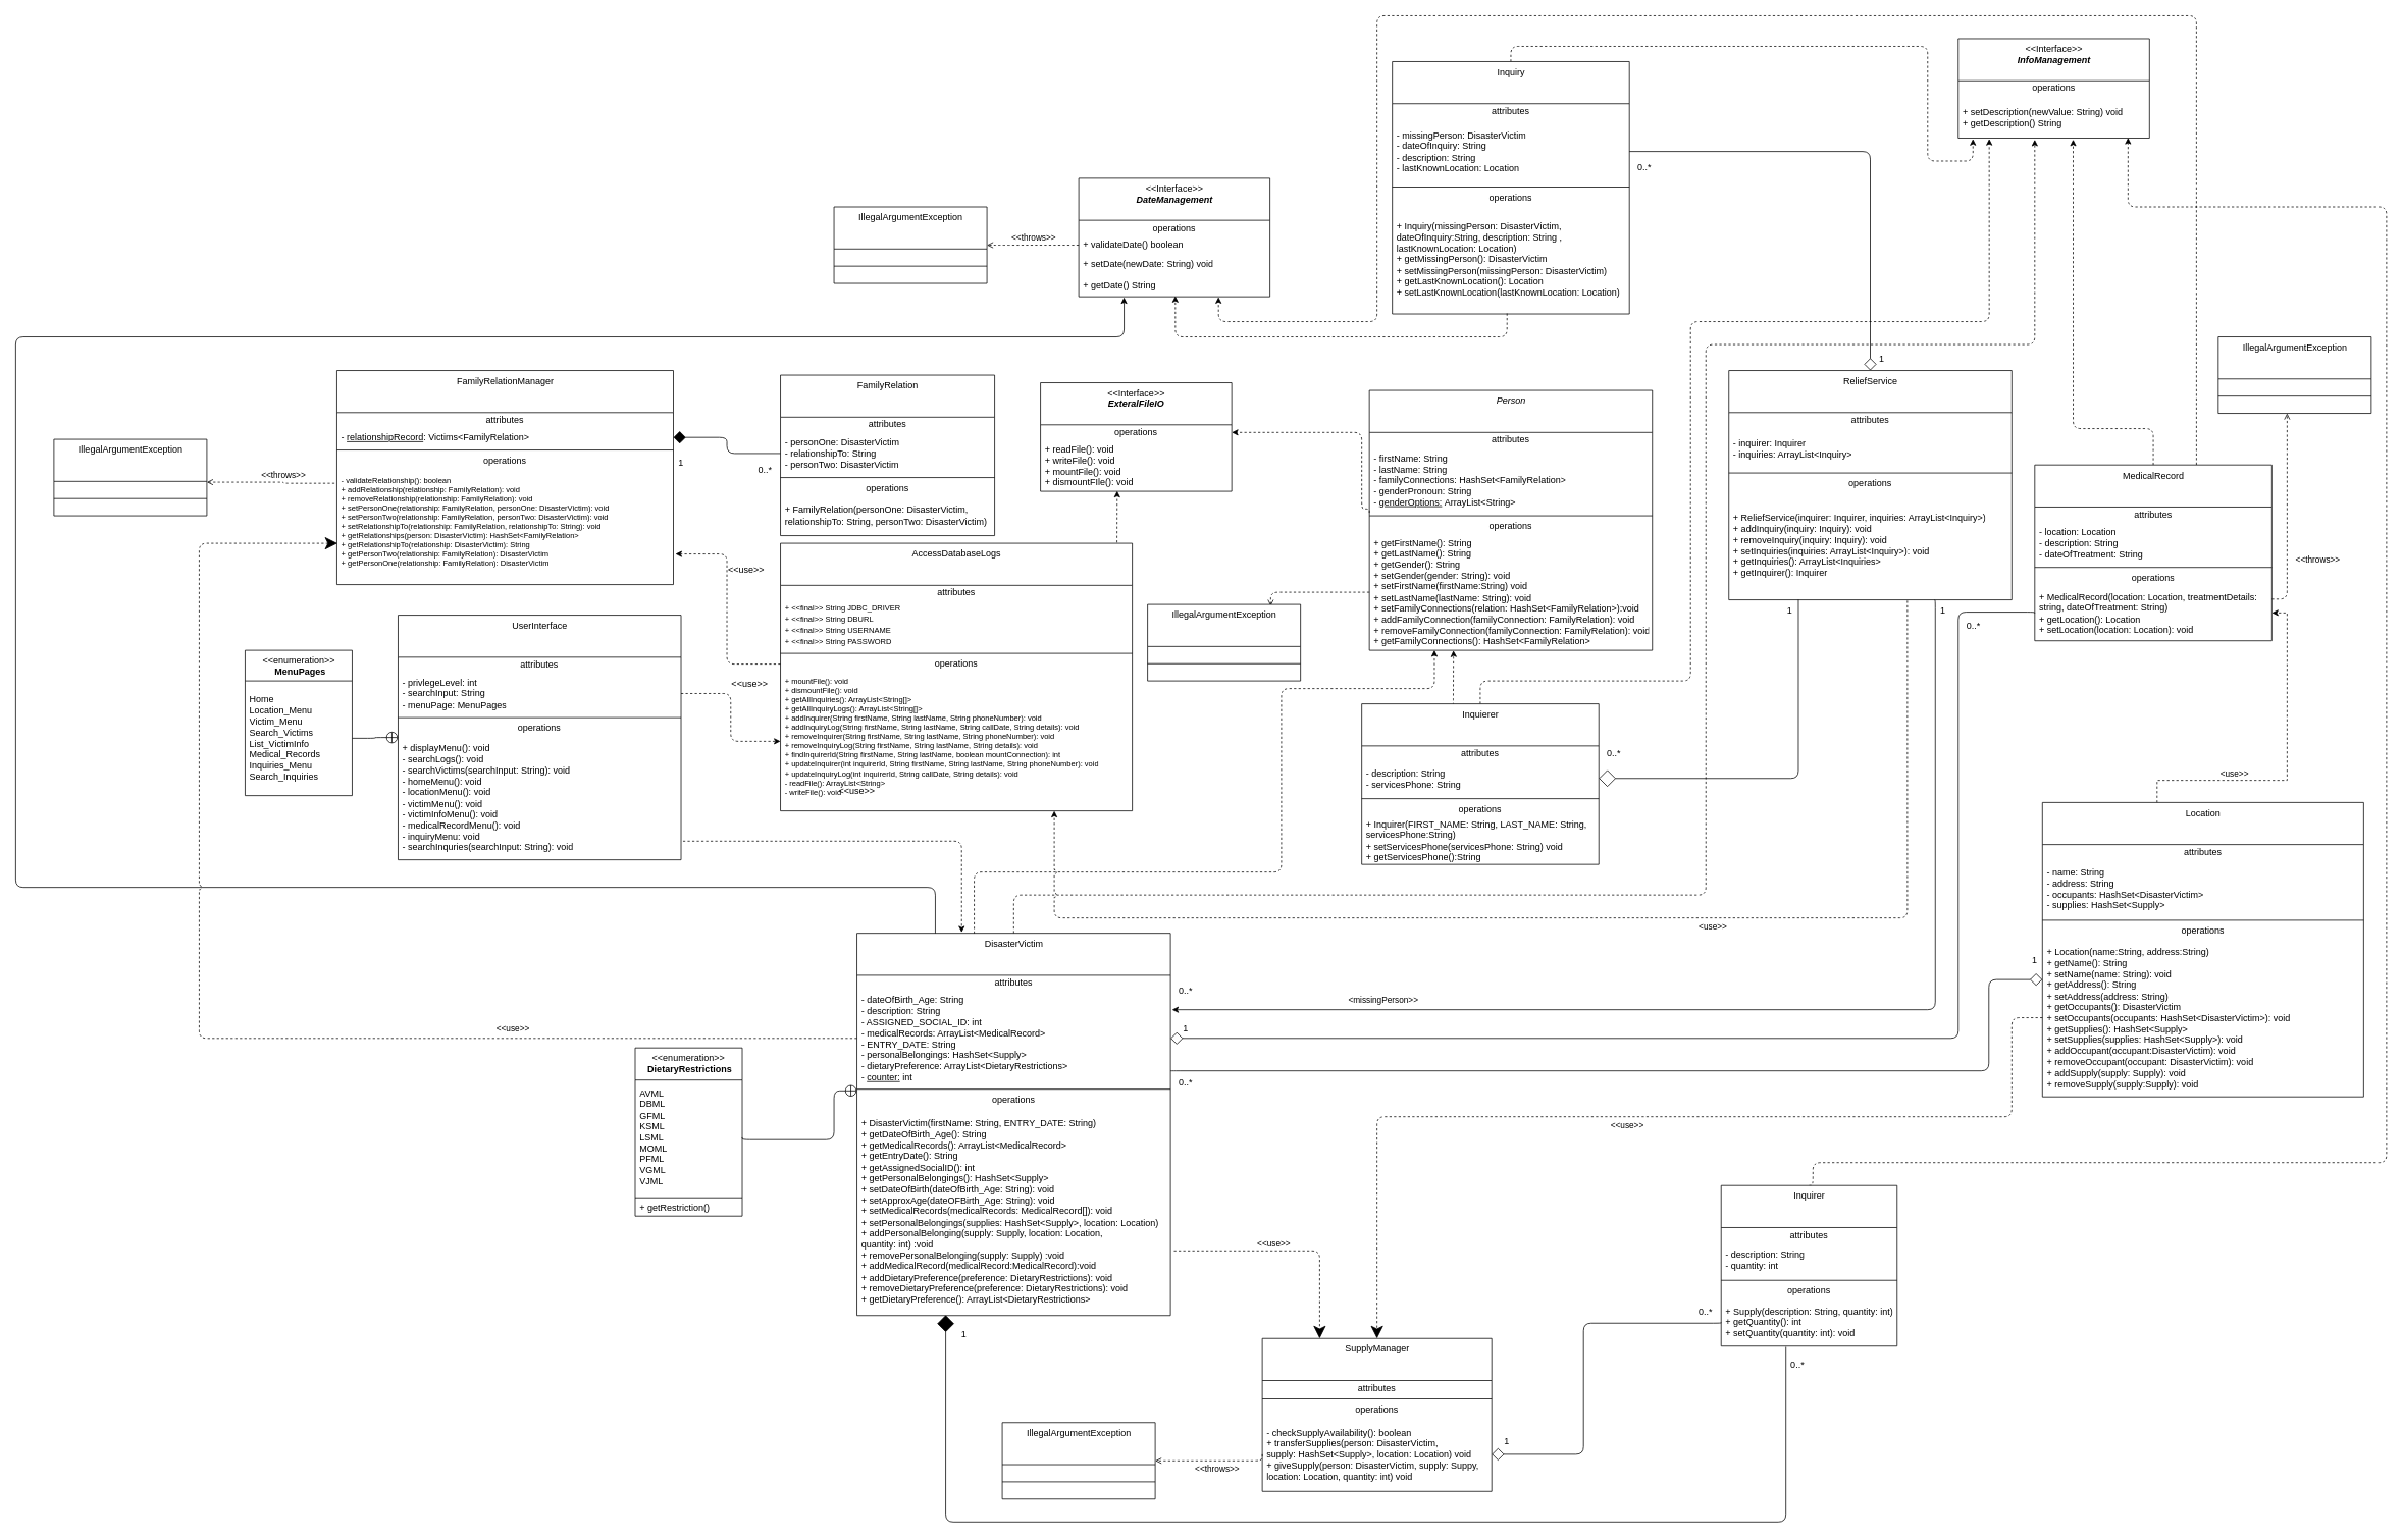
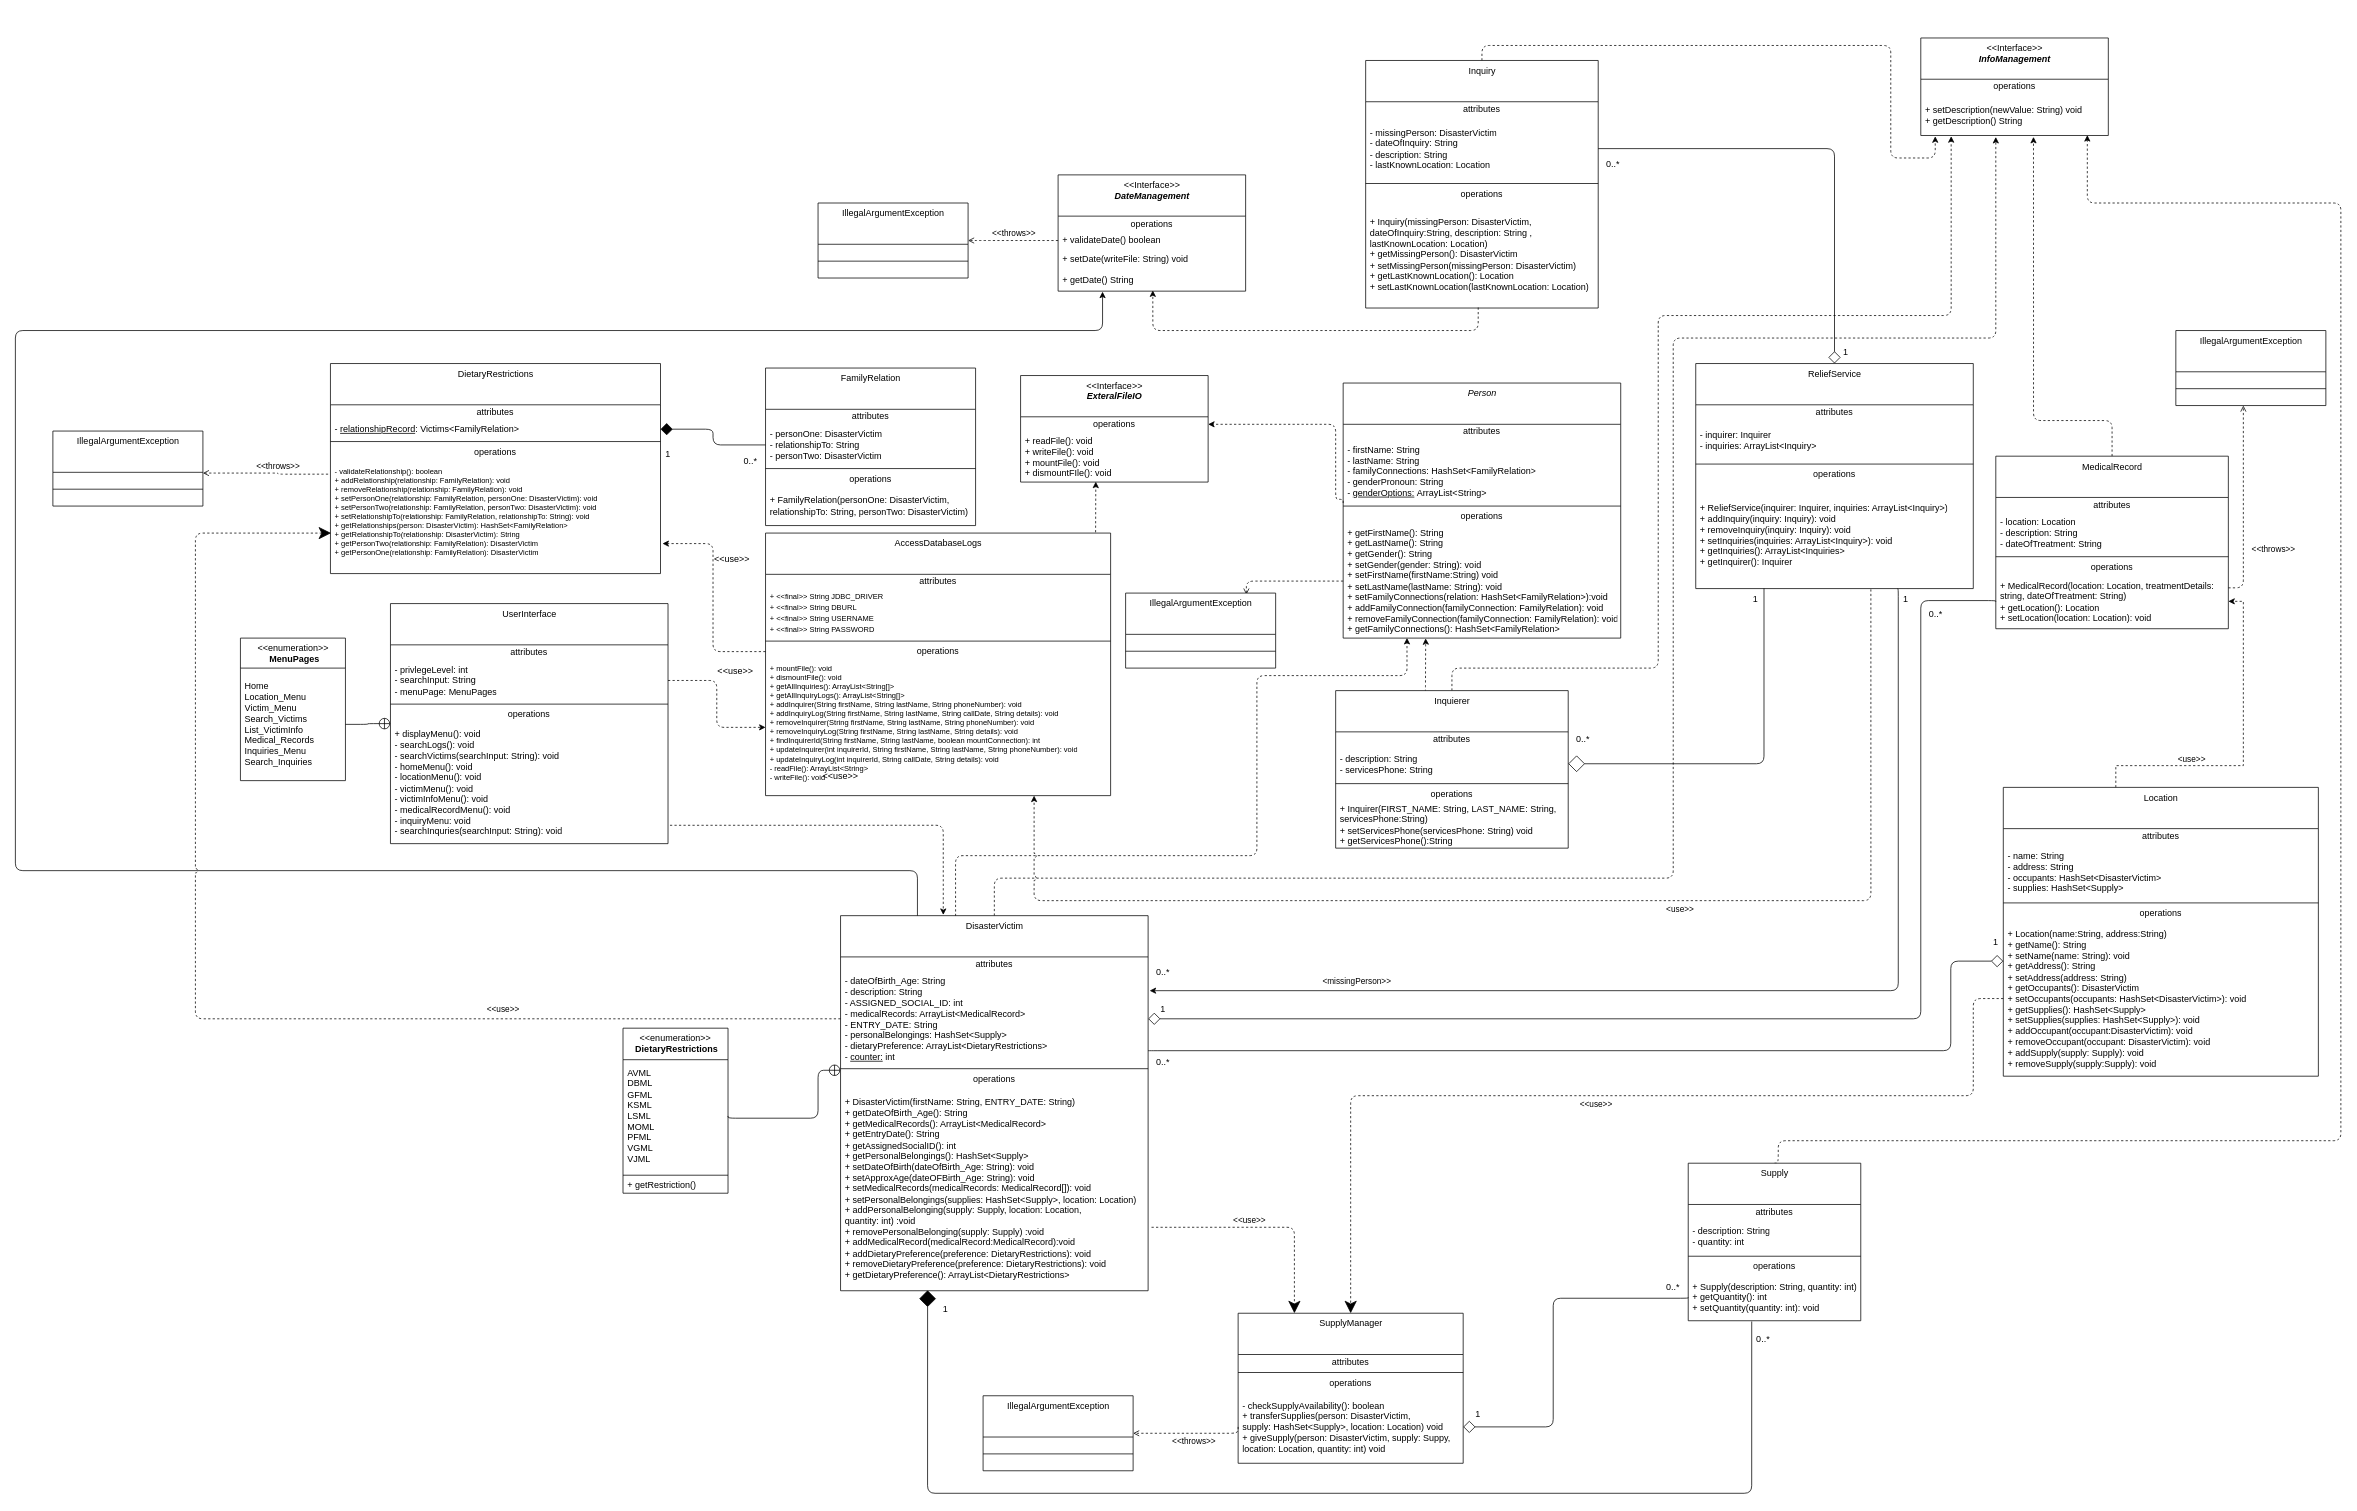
- <mxCell id="23" style="edgeStyle=orthogonalEdgeStyle;rounded=1;html=1;entryX=0.731;entryY=1.014;entryDx=0;entryDy=0;entryPerimeter=0;dashed=1;fillColor=#60a917;strokeColor=#000000;exitX=0.682;exitY=-0.001;exitDx=0;exitDy=0;exitPerimeter=0;" parent="1" source="24" target="91" edge="1"><mxGeometry relative="1" as="geometry"><mxPoint x="2990" y="560" as="sourcePoint" /><Array as="points"><mxPoint x="2871" y="20" /><mxPoint x="1800" y="20" /><mxPoint x="1800" y="420" /><mxPoint x="1593" y="420" /></Array></mxGeometry></mxCell>
- <mxCell id="90" value="+ setDate(newDate: String) void" style="text;html=1;strokeColor=none;fillColor=none;align=left;verticalAlign=middle;spacingLeft=4;spacingRight=4;overflow=hidden;rotatable=0;points=[[0,0.5],[1,0.5]];portConstraint=eastwest;fontSize=12;" parent="87" vertex="1"><mxGeometry y="100" width="250" height="25" as="geometry" /></mxCell>
+ <mxCell id="90" value="+ setDate(writeFile: String) void" style="text;html=1;strokeColor=none;fillColor=none;align=left;verticalAlign=middle;spacingLeft=4;spacingRight=4;overflow=hidden;rotatable=0;points=[[0,0.5],[1,0.5]];portConstraint=eastwest;fontSize=12;" parent="87" vertex="1"><mxGeometry y="100" width="250" height="25" as="geometry" /></mxCell>
- <mxCell id="56" value="FamilyRelationManager" style="swimlane;fontStyle=0;align=center;verticalAlign=top;childLayout=stackLayout;horizontal=1;startSize=55;horizontalStack=0;resizeParent=1;resizeParentMax=0;resizeLast=0;collapsible=0;marginBottom=0;html=1;" parent="1" vertex="1"><mxGeometry x="440" y="484" width="440" height="280" as="geometry" /></mxCell>
+ <mxCell id="56" value="DietaryRestrictions" style="swimlane;fontStyle=0;align=center;verticalAlign=top;childLayout=stackLayout;horizontal=1;startSize=55;horizontalStack=0;resizeParent=1;resizeParentMax=0;resizeLast=0;collapsible=0;marginBottom=0;html=1;" parent="1" vertex="1"><mxGeometry x="440" y="484" width="440" height="280" as="geometry" /></mxCell>
- <mxCell id="16" value="Inquirer" style="swimlane;fontStyle=0;align=center;verticalAlign=top;childLayout=stackLayout;horizontal=1;startSize=55;horizontalStack=0;resizeParent=1;resizeParentMax=0;resizeLast=0;collapsible=0;marginBottom=0;html=1;" parent="1" vertex="1"><mxGeometry x="2250" y="1550" width="230" height="210" as="geometry" /></mxCell>
+ <mxCell id="16" value="Supply" style="swimlane;fontStyle=0;align=center;verticalAlign=top;childLayout=stackLayout;horizontal=1;startSize=55;horizontalStack=0;resizeParent=1;resizeParentMax=0;resizeLast=0;collapsible=0;marginBottom=0;html=1;" parent="1" vertex="1"><mxGeometry x="2250" y="1550" width="230" height="210" as="geometry" /></mxCell>
